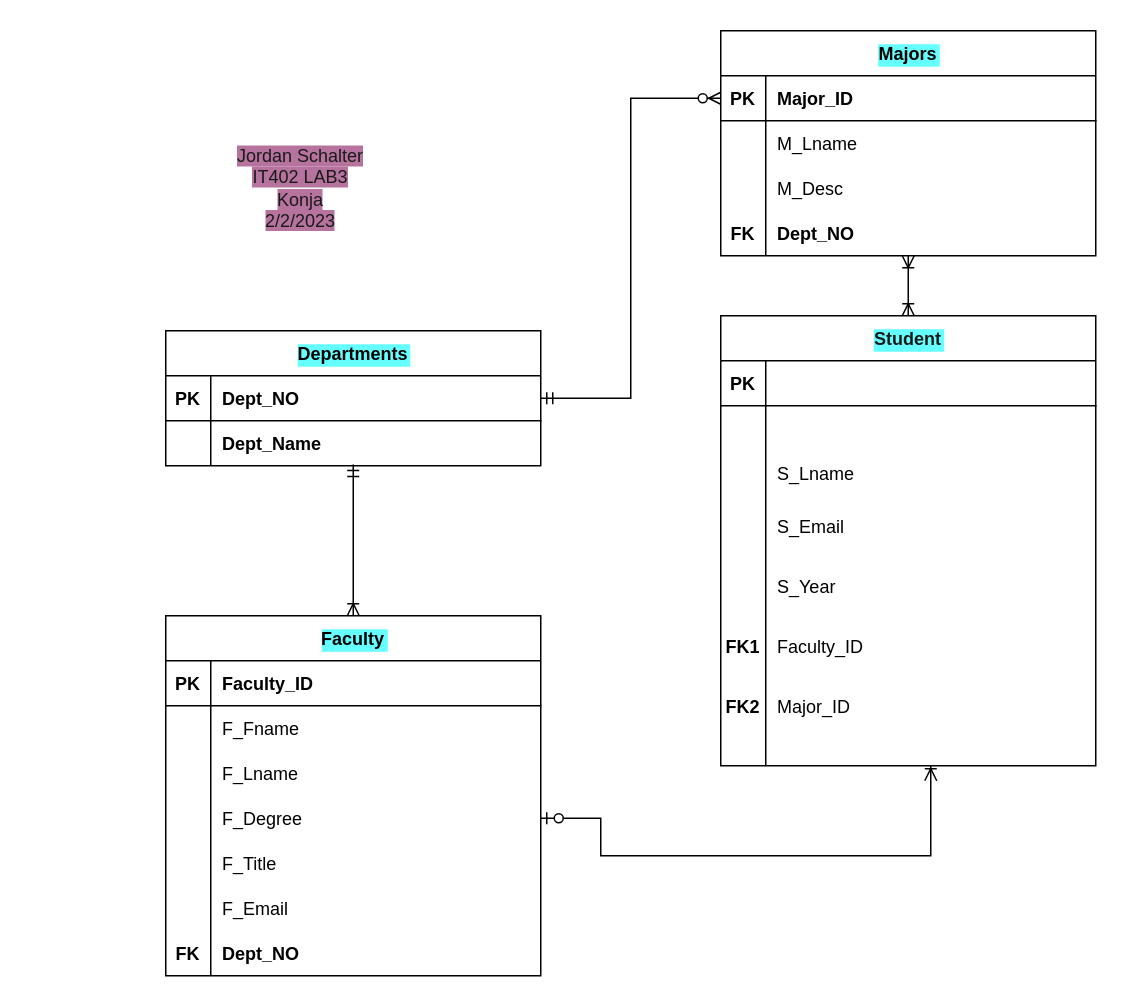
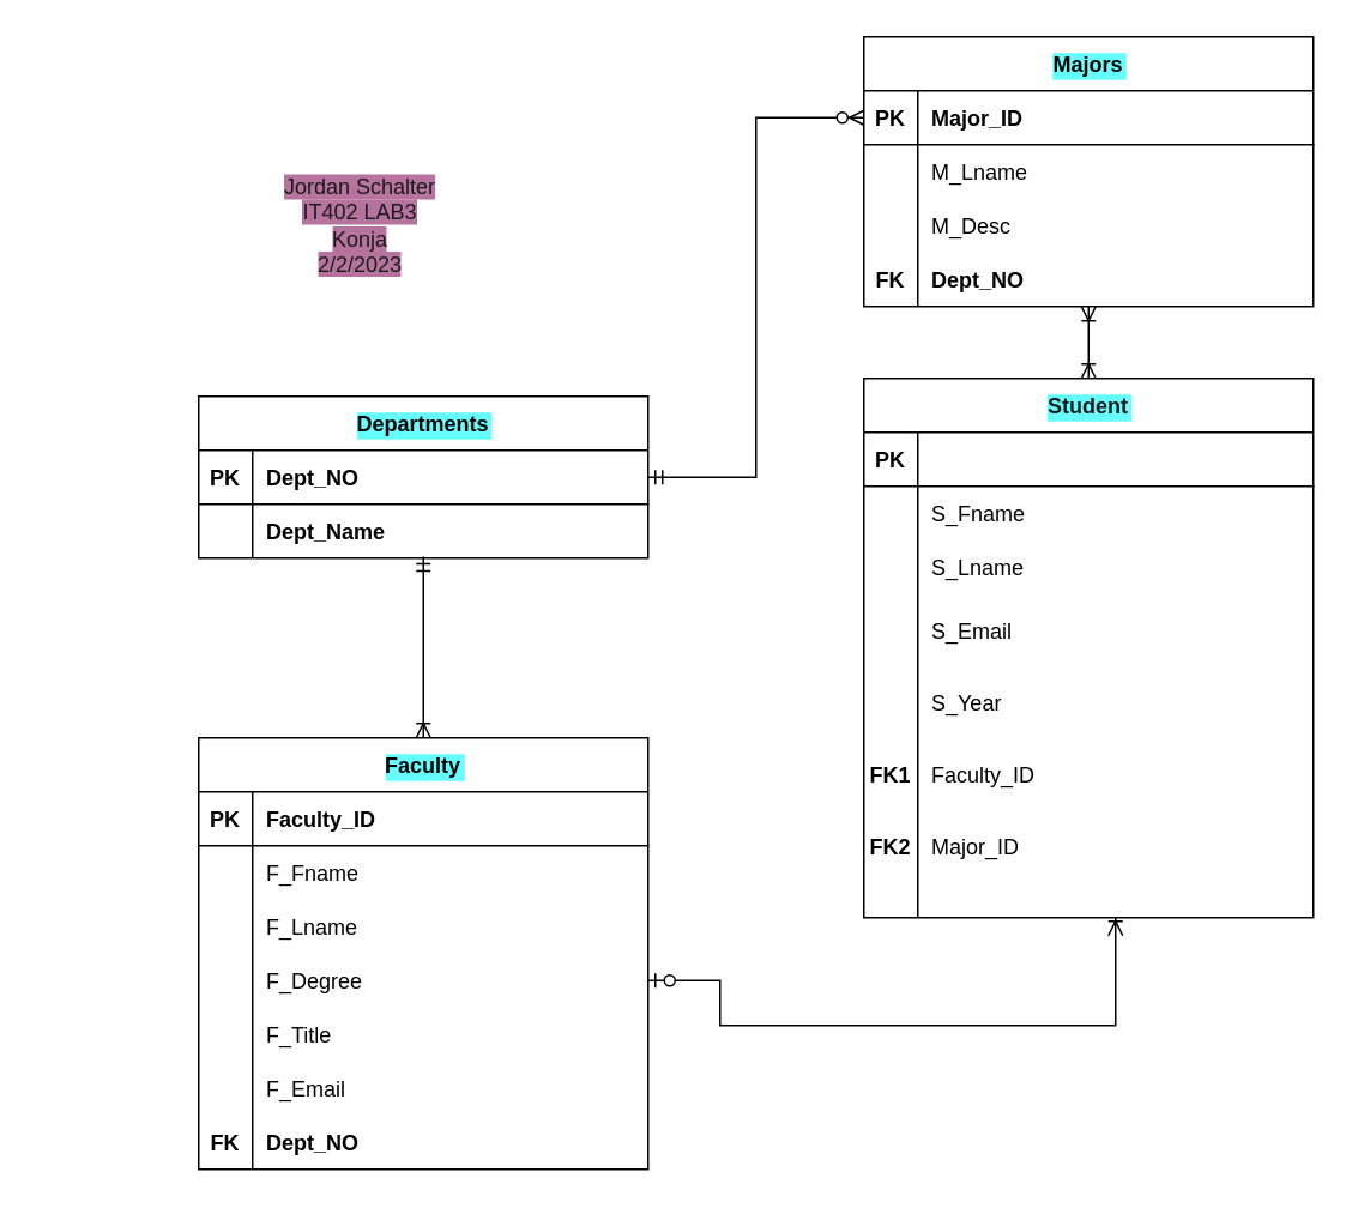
+ <mxCell id="20" value="S_Fname" style="shape=partialRectangle;overflow=hidden;connectable=0;fillColor=none;top=0;left=0;bottom=0;right=0;align=left;spacingLeft=6;movable=0;resizable=0;rotatable=0;deletable=0;editable=0;" parent="18" vertex="1"><mxGeometry x="30" width="220" height="30" as="geometry"><mxRectangle width="220" height="30" as="alternateBounds" /></mxGeometry></mxCell>
